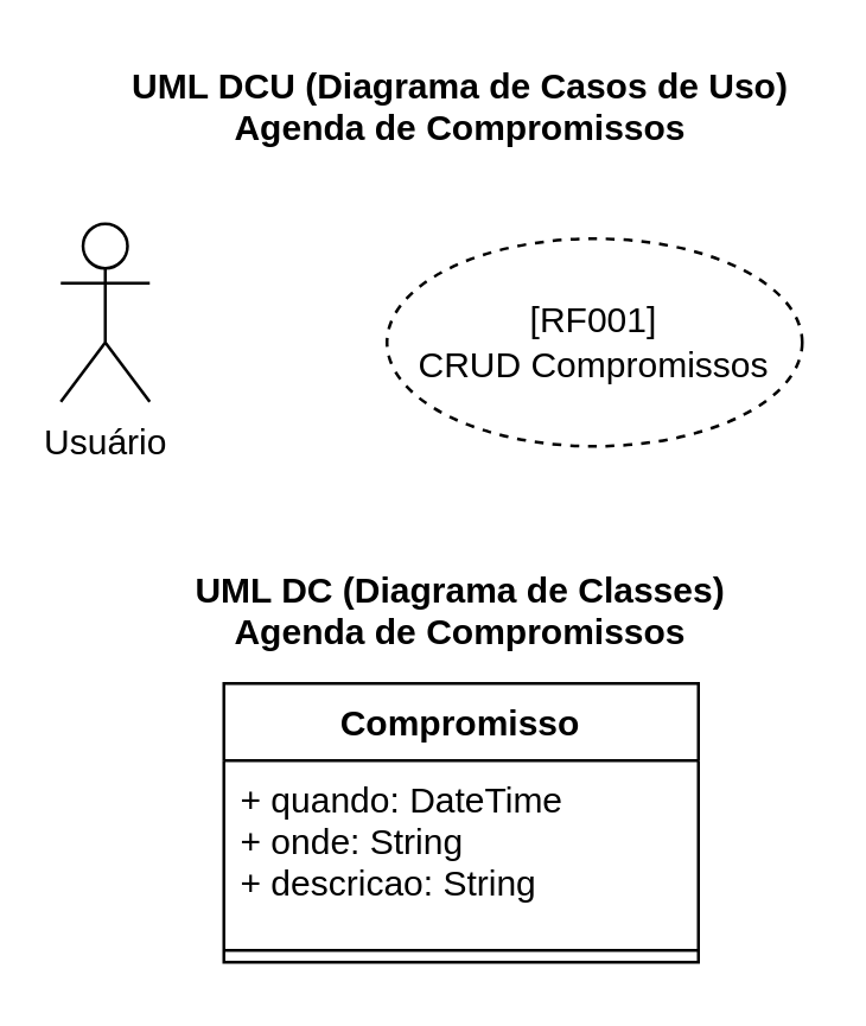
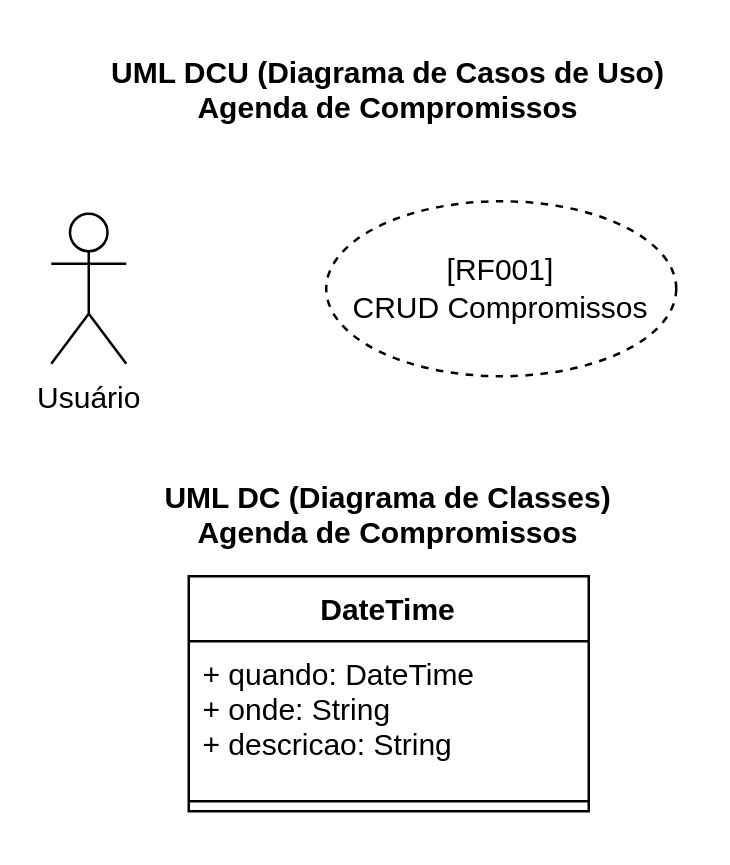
- <mxCell id="7" value="Usuário" style="shape=umlActor;verticalLabelPosition=bottom;verticalAlign=top;html=1;" vertex="1" parent="1"><mxGeometry x="20" y="75" width="30" height="60" as="geometry" /></mxCell>
+ <mxCell id="7" value="Usuário" style="shape=umlActor;verticalLabelPosition=bottom;verticalAlign=top;html=1;" vertex="1" parent="1"><mxGeometry x="20" y="85" width="30" height="60" as="geometry" /></mxCell>
- <mxCell id="3" value="Compromisso" style="swimlane;fontStyle=1;align=center;verticalAlign=top;childLayout=stackLayout;horizontal=1;startSize=26;horizontalStack=0;resizeParent=1;resizeParentMax=0;resizeLast=0;collapsible=1;marginBottom=0;" vertex="1" parent="1"><mxGeometry x="75" y="230" width="160" height="94" as="geometry" /></mxCell>
+ <mxCell id="3" value="DateTime" style="swimlane;fontStyle=1;align=center;verticalAlign=top;childLayout=stackLayout;horizontal=1;startSize=26;horizontalStack=0;resizeParent=1;resizeParentMax=0;resizeLast=0;collapsible=1;marginBottom=0;" vertex="1" parent="1"><mxGeometry x="75" y="230" width="160" height="94" as="geometry" /></mxCell>
